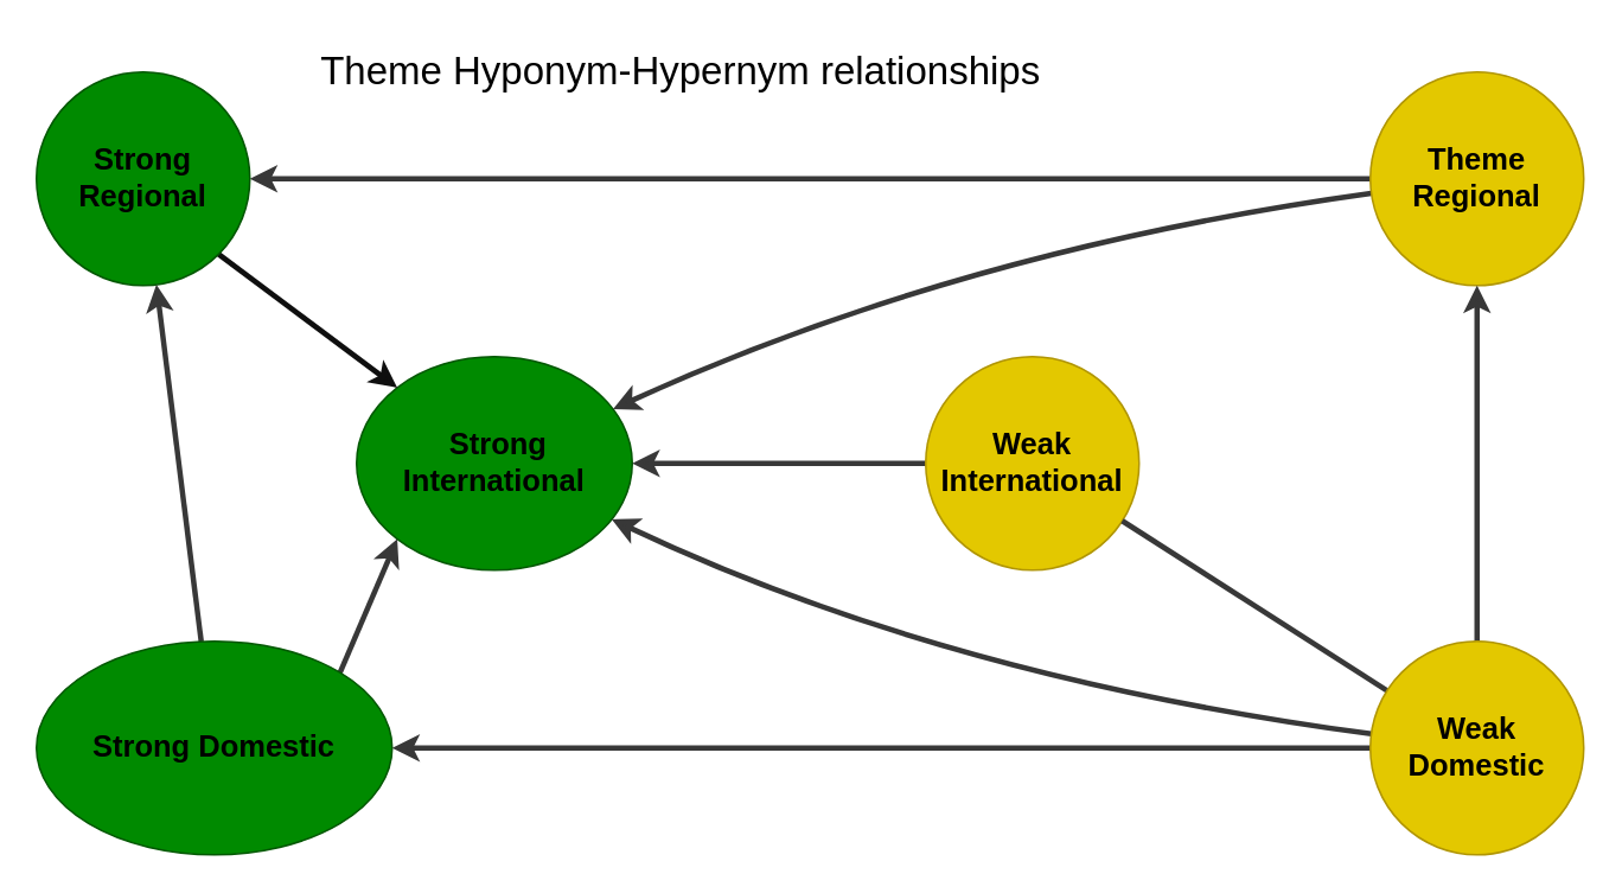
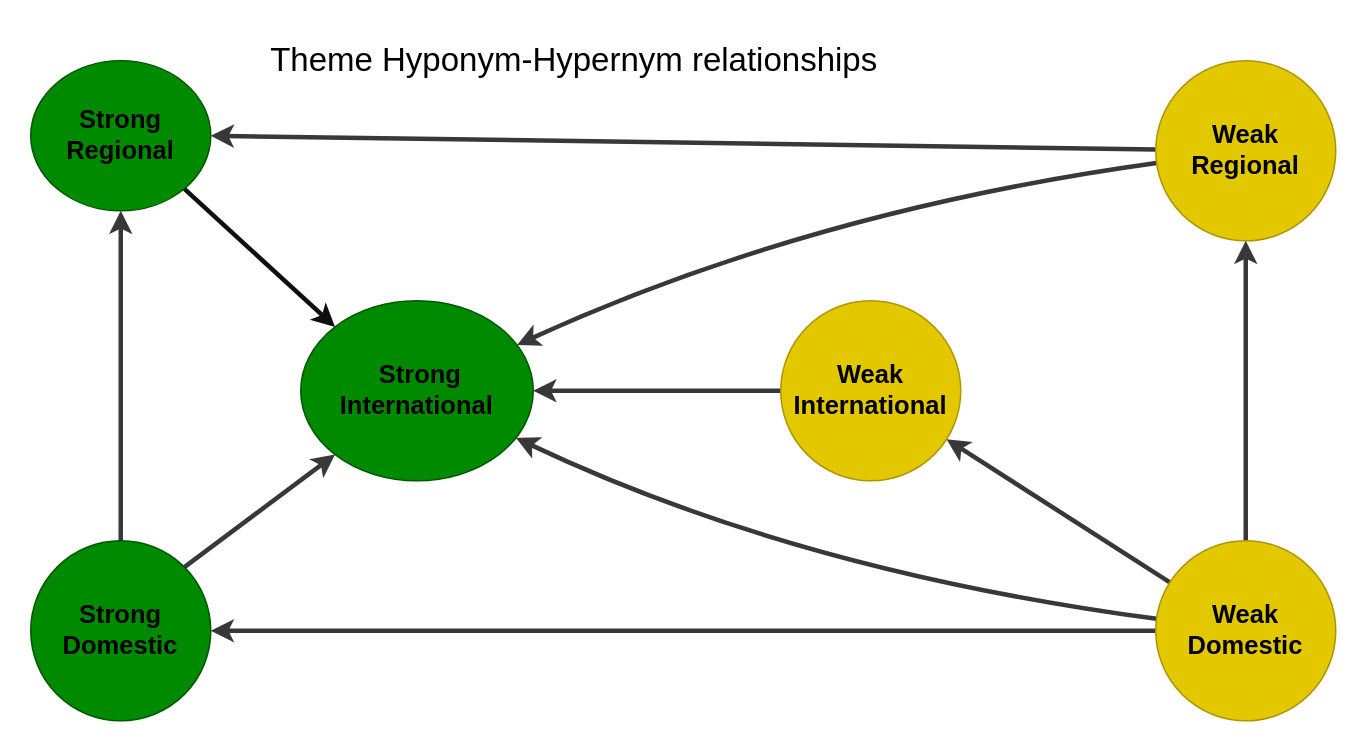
- <mxCell id="14" value="&lt;font style=&quot;font-size: 17px;&quot; color=&quot;#000000&quot;&gt;&lt;b&gt;Strong Regional&lt;/b&gt;&lt;/font&gt;" style="ellipse;whiteSpace=wrap;html=1;fillColor=#008a00;fontColor=#ffffff;strokeColor=#005700;" vertex="1" parent="1"><mxGeometry x="20" y="40" width="120" height="120" as="geometry" /></mxCell>
+ <mxCell id="14" value="&lt;font style=&quot;font-size: 17px;&quot; color=&quot;#000000&quot;&gt;&lt;b&gt;Strong Regional&lt;/b&gt;&lt;/font&gt;" style="ellipse;whiteSpace=wrap;html=1;fillColor=#008a00;fontColor=#ffffff;strokeColor=#005700;" vertex="1" parent="1"><mxGeometry x="20" y="40" width="120" height="100" as="geometry" /></mxCell>
- <mxCell id="7" value="&lt;font style=&quot;font-size: 17px;&quot; color=&quot;#000000&quot;&gt;&lt;b&gt;Theme Regional&lt;/b&gt;&lt;/font&gt;" style="ellipse;whiteSpace=wrap;html=1;fillColor=#e3c800;fontColor=#000000;strokeColor=#B09500;" vertex="1" parent="1"><mxGeometry x="770" y="40" width="120" height="120" as="geometry" /></mxCell>
+ <mxCell id="7" value="&lt;font style=&quot;font-size: 17px;&quot; color=&quot;#000000&quot;&gt;&lt;b&gt;Weak Regional&lt;/b&gt;&lt;/font&gt;" style="ellipse;whiteSpace=wrap;html=1;fillColor=#e3c800;fontColor=#000000;strokeColor=#B09500;" vertex="1" parent="1"><mxGeometry x="770" y="40" width="120" height="120" as="geometry" /></mxCell>
- <mxCell id="10" style="edgeStyle=none;curved=1;html=1;strokeColor=#383838;strokeWidth=3;fontSize=22;fontColor=#000000;endArrow=none;" edge="1" parent="1" source="12" target="4"><mxGeometry relative="1" as="geometry" /></mxCell>
+ <mxCell id="10" style="edgeStyle=none;curved=1;html=1;strokeColor=#383838;strokeWidth=3;fontSize=22;fontColor=#000000;" edge="1" parent="1" source="12" target="4"><mxGeometry relative="1" as="geometry" /></mxCell>
- <mxCell id="17" value="&lt;font style=&quot;font-size: 17px;&quot; color=&quot;#000000&quot;&gt;&lt;b&gt;Strong Domestic&lt;/b&gt;&lt;/font&gt;" style="ellipse;whiteSpace=wrap;html=1;fillColor=#008a00;fontColor=#ffffff;strokeColor=#005700;" vertex="1" parent="1"><mxGeometry x="20" y="360" width="200" height="120" as="geometry" /></mxCell>
+ <mxCell id="17" value="&lt;font style=&quot;font-size: 17px;&quot; color=&quot;#000000&quot;&gt;&lt;b&gt;Strong Domestic&lt;/b&gt;&lt;/font&gt;" style="ellipse;whiteSpace=wrap;html=1;fillColor=#008a00;fontColor=#ffffff;strokeColor=#005700;" vertex="1" parent="1"><mxGeometry x="20" y="360" width="120" height="120" as="geometry" /></mxCell>
